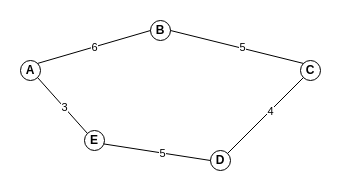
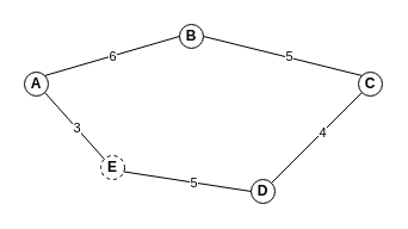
- <mxCell id="5" value="&lt;b&gt;E&lt;/b&gt;" style="ellipse;whiteSpace=wrap;html=1;aspect=fixed;" vertex="1" parent="1"><mxGeometry x="84" y="130" width="20" height="20" as="geometry" /></mxCell>
+ <mxCell id="5" value="&lt;b&gt;E&lt;/b&gt;" style="ellipse;whiteSpace=wrap;html=1;aspect=fixed;dashed=1;" vertex="1" parent="1"><mxGeometry x="84" y="130" width="20" height="20" as="geometry" /></mxCell>
